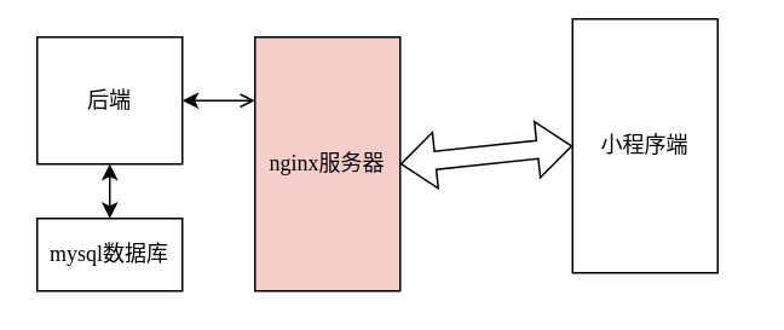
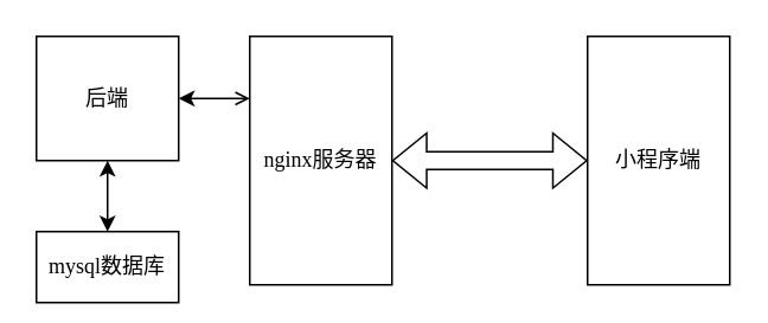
- <mxCell id="3" value="小程序端" style="rounded=0;whiteSpace=wrap;html=1;fontFamily=Tahoma;" vertex="1" parent="1"><mxGeometry x="315" y="10" width="80" height="140" as="geometry" /></mxCell>
+ <mxCell id="3" value="小程序端" style="rounded=0;whiteSpace=wrap;html=1;fontFamily=Tahoma;" vertex="1" parent="1"><mxGeometry x="330" y="20" width="80" height="140" as="geometry" /></mxCell>
- <mxCell id="4" value="nginx服务器" style="rounded=0;whiteSpace=wrap;html=1;fontFamily=Tahoma;fillColor=#f8cecc;" vertex="1" parent="1"><mxGeometry x="140" y="20" width="80" height="140" as="geometry" /></mxCell>
+ <mxCell id="4" value="nginx服务器" style="rounded=0;whiteSpace=wrap;html=1;fontFamily=Tahoma;" vertex="1" parent="1"><mxGeometry x="140" y="20" width="80" height="140" as="geometry" /></mxCell>
- <mxCell id="5" value="mysql数据库" style="whiteSpace=wrap;html=1;fontFamily=Tahoma;" vertex="1" parent="1"><mxGeometry x="20" y="120" width="80" height="40" as="geometry" /></mxCell>
+ <mxCell id="5" value="mysql数据库" style="whiteSpace=wrap;html=1;fontFamily=Tahoma;" vertex="1" parent="1"><mxGeometry x="20" y="130" width="80" height="40" as="geometry" /></mxCell>
